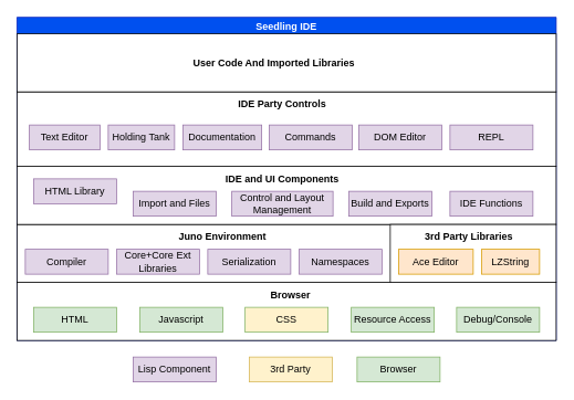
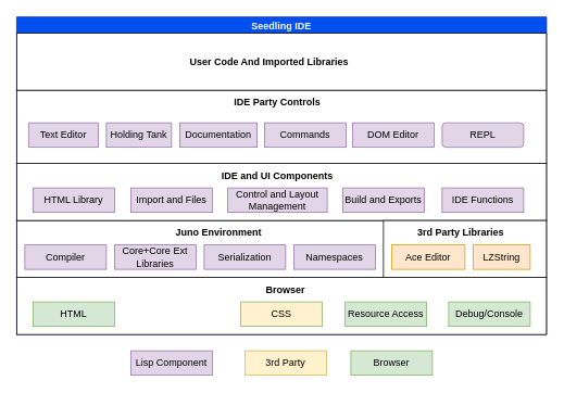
- <mxCell id="21" value="REPL" style="rounded=0;whiteSpace=wrap;html=1;fillColor=#e1d5e7;strokeColor=#9673a6;" vertex="1" parent="2"><mxGeometry x="522" y="130" width="100" height="30" as="geometry" /></mxCell>
+ <mxCell id="21" value="REPL" style="whiteSpace=wrap;html=1;fillColor=#e1d5e7;strokeColor=#9673a6;rounded=1;" vertex="1" parent="2"><mxGeometry x="522" y="130" width="100" height="30" as="geometry" /></mxCell>
- <mxCell id="12" value="HTML Library" style="rounded=0;whiteSpace=wrap;html=1;fillColor=#e1d5e7;strokeColor=#9673a6;" vertex="1" parent="2"><mxGeometry x="20" y="195" width="100" height="30" as="geometry" /></mxCell>
+ <mxCell id="12" value="HTML Library" style="rounded=0;whiteSpace=wrap;html=1;fillColor=#e1d5e7;strokeColor=#9673a6;" vertex="1" parent="2"><mxGeometry x="20" y="210" width="100" height="30" as="geometry" /></mxCell>
- <mxCell id="33" value="Javascript" style="rounded=0;whiteSpace=wrap;html=1;fillColor=#d5e8d4;strokeColor=#82b366;" vertex="1" parent="2"><mxGeometry x="148" y="350" width="100" height="30" as="geometry" /></mxCell>
